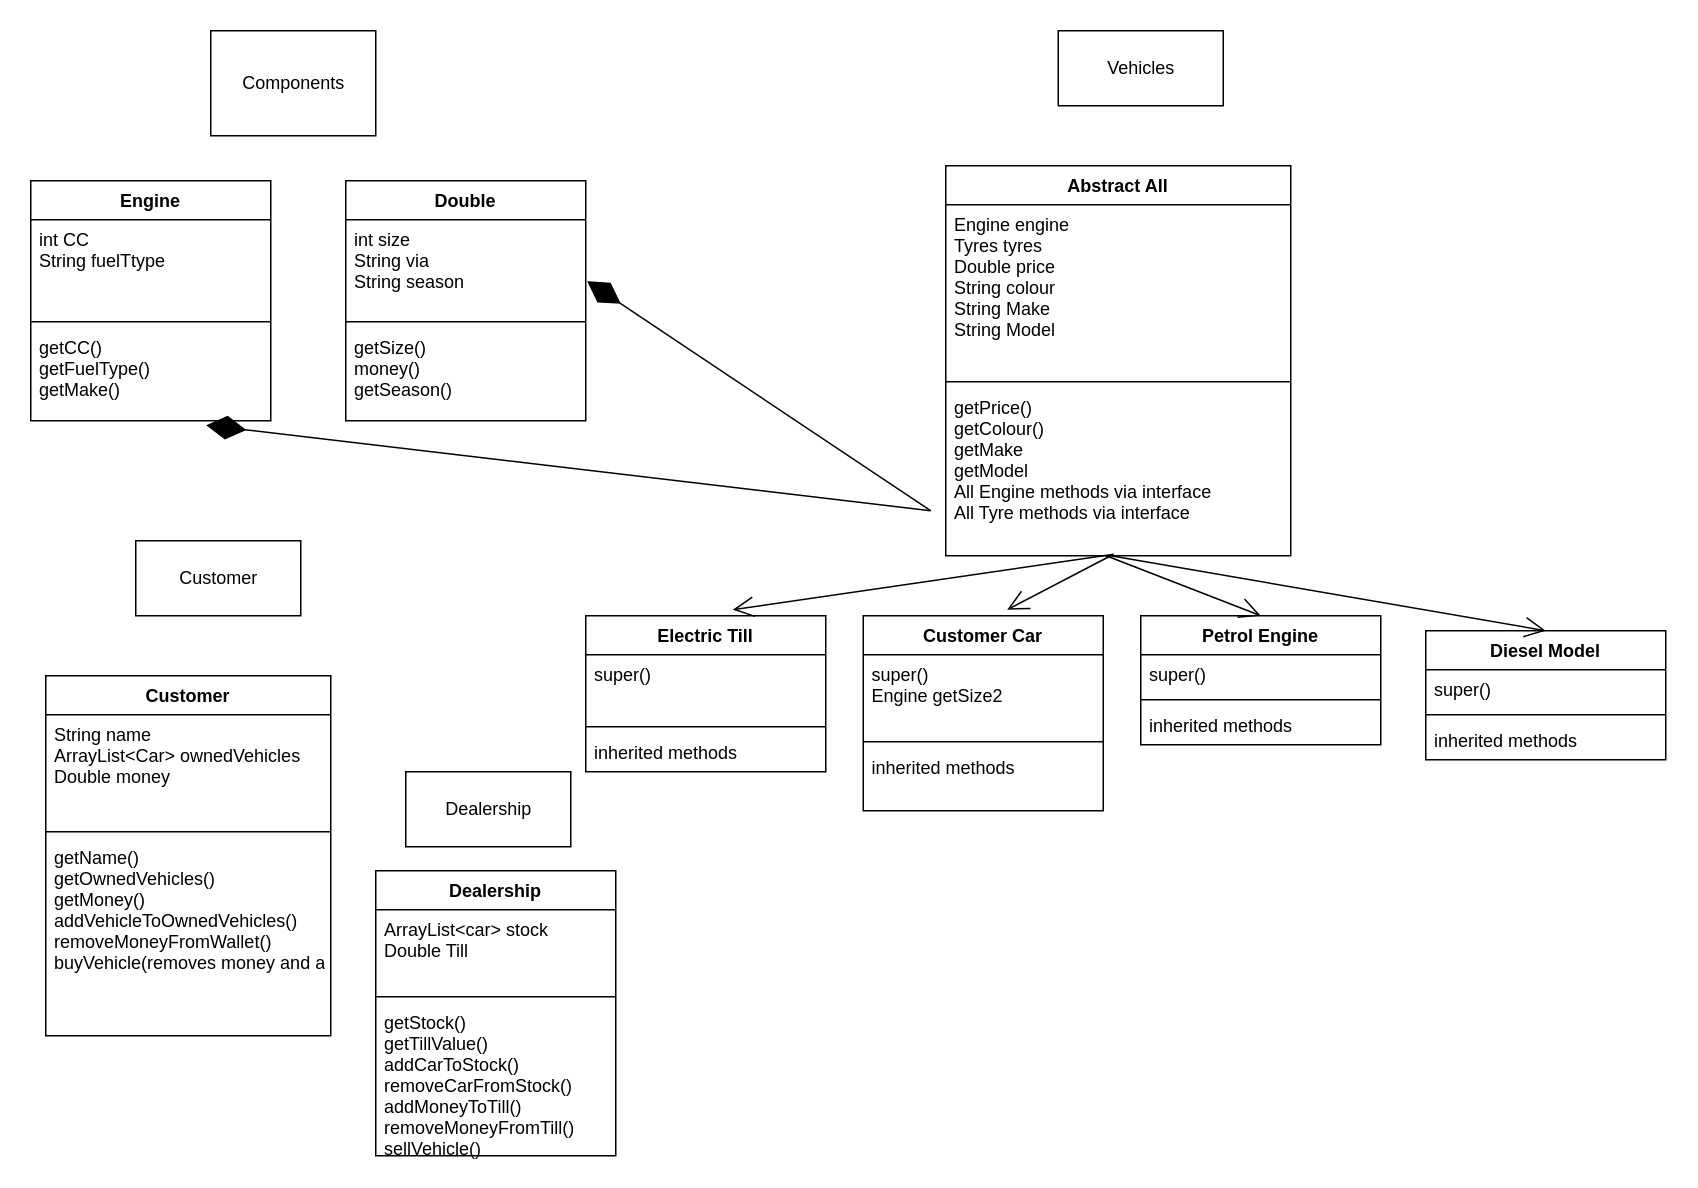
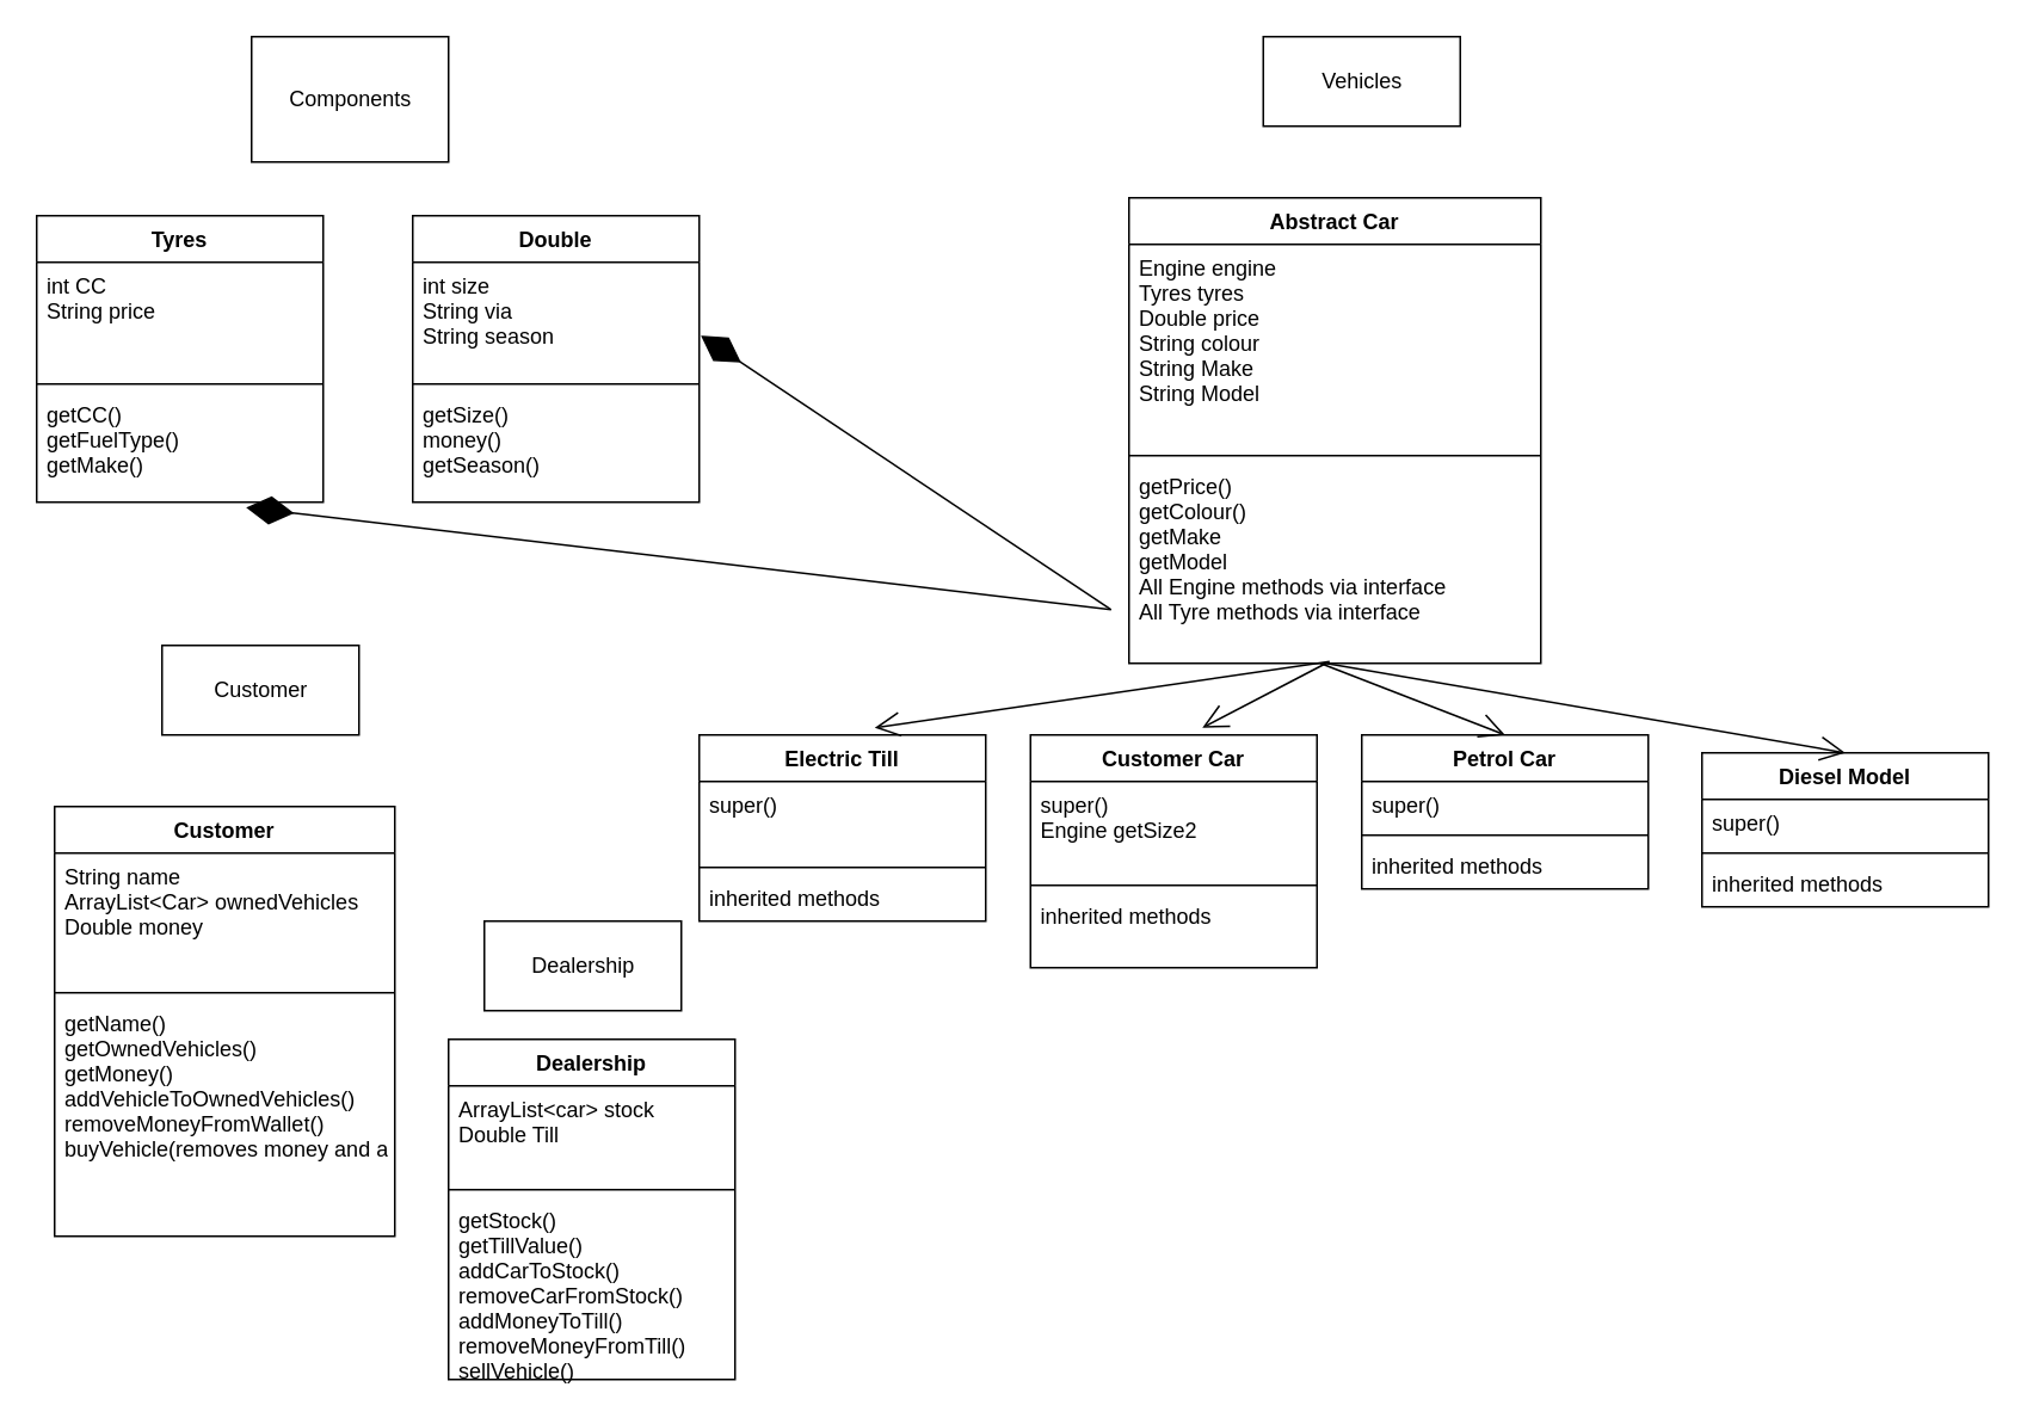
- <mxCell id="12" value="Abstract All" style="swimlane;fontStyle=1;align=center;verticalAlign=top;childLayout=stackLayout;horizontal=1;startSize=26;horizontalStack=0;resizeParent=1;resizeParentMax=0;resizeLast=0;collapsible=1;marginBottom=0;" vertex="1" parent="1"><mxGeometry x="630" y="110" width="230" height="260" as="geometry" /></mxCell>
+ <mxCell id="12" value="Abstract Car" style="swimlane;fontStyle=1;align=center;verticalAlign=top;childLayout=stackLayout;horizontal=1;startSize=26;horizontalStack=0;resizeParent=1;resizeParentMax=0;resizeLast=0;collapsible=1;marginBottom=0;" vertex="1" parent="1"><mxGeometry x="630" y="110" width="230" height="260" as="geometry" /></mxCell>
- <mxCell id="2" value="Engine" style="swimlane;fontStyle=1;align=center;verticalAlign=top;childLayout=stackLayout;horizontal=1;startSize=26;horizontalStack=0;resizeParent=1;resizeParentMax=0;resizeLast=0;collapsible=1;marginBottom=0;" vertex="1" parent="1"><mxGeometry x="20" y="120" width="160" height="160" as="geometry" /></mxCell>
+ <mxCell id="2" value="Tyres" style="swimlane;fontStyle=1;align=center;verticalAlign=top;childLayout=stackLayout;horizontal=1;startSize=26;horizontalStack=0;resizeParent=1;resizeParentMax=0;resizeLast=0;collapsible=1;marginBottom=0;" vertex="1" parent="1"><mxGeometry x="20" y="120" width="160" height="160" as="geometry" /></mxCell>
- <mxCell id="3" value="int CC&#10;String fuelTtype&#10;" style="text;strokeColor=none;fillColor=none;align=left;verticalAlign=top;spacingLeft=4;spacingRight=4;overflow=hidden;rotatable=0;points=[[0,0.5],[1,0.5]];portConstraint=eastwest;" vertex="1" parent="2"><mxGeometry y="26" width="160" height="64" as="geometry" /></mxCell>
+ <mxCell id="3" value="int CC&#10;String price&#10;" style="text;strokeColor=none;fillColor=none;align=left;verticalAlign=top;spacingLeft=4;spacingRight=4;overflow=hidden;rotatable=0;points=[[0,0.5],[1,0.5]];portConstraint=eastwest;" vertex="1" parent="2"><mxGeometry y="26" width="160" height="64" as="geometry" /></mxCell>
- <mxCell id="29" value="Petrol Engine" style="swimlane;fontStyle=1;align=center;verticalAlign=top;childLayout=stackLayout;horizontal=1;startSize=26;horizontalStack=0;resizeParent=1;resizeParentMax=0;resizeLast=0;collapsible=1;marginBottom=0;" vertex="1" parent="1"><mxGeometry x="760" y="410" width="160" height="86" as="geometry" /></mxCell>
+ <mxCell id="29" value="Petrol Car" style="swimlane;fontStyle=1;align=center;verticalAlign=top;childLayout=stackLayout;horizontal=1;startSize=26;horizontalStack=0;resizeParent=1;resizeParentMax=0;resizeLast=0;collapsible=1;marginBottom=0;" vertex="1" parent="1"><mxGeometry x="760" y="410" width="160" height="86" as="geometry" /></mxCell>
